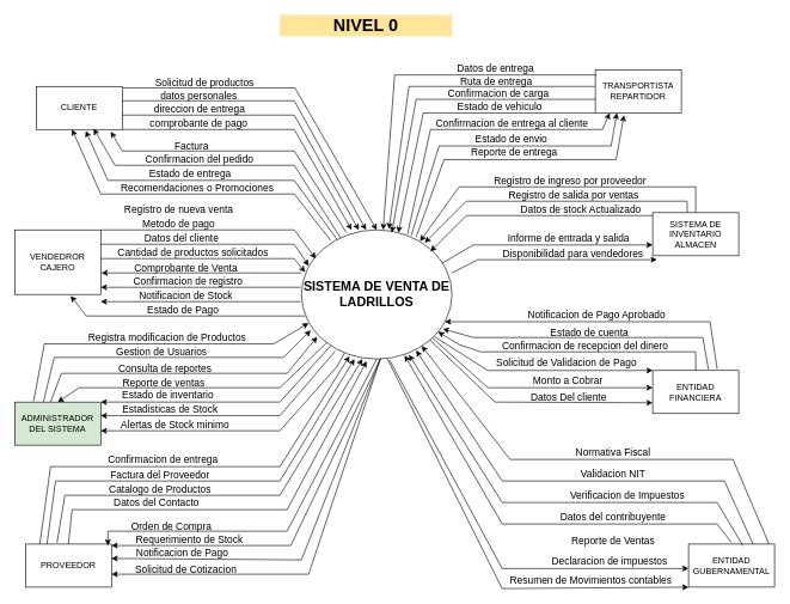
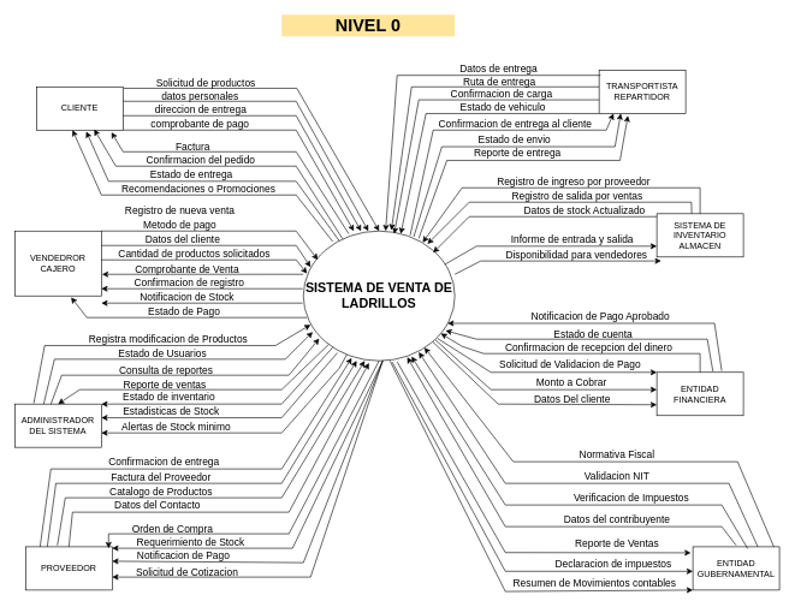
- <mxCell id="58" value="&lt;font style=&quot;font-size: 14px;&quot;&gt;Gestion de Usuarios&lt;/font&gt;" style="text;html=1;align=center;verticalAlign=middle;whiteSpace=wrap;rounded=0;" parent="1" vertex="1"><mxGeometry y="485" width="150" height="10" as="geometry" x="150" /></mxCell>
+ <mxCell id="58" value="&lt;font style=&quot;font-size: 14px;&quot;&gt;Estado de Usuarios&lt;/font&gt;" style="text;html=1;align=center;verticalAlign=middle;whiteSpace=wrap;rounded=0;" parent="1" vertex="1"><mxGeometry y="485" width="150" height="10" as="geometry" x="150" /></mxCell>
- <mxCell id="5" value="ADMINISTRADOR DEL SISTEMA" style="rounded=0;whiteSpace=wrap;html=1;fillColor=#d5e8d4;" parent="1" vertex="1"><mxGeometry x="20" y="560" width="120" height="60" as="geometry" /></mxCell>
+ <mxCell id="5" value="ADMINISTRADOR DEL SISTEMA" style="rounded=0;whiteSpace=wrap;html=1;" parent="1" vertex="1"><mxGeometry x="20" y="560" width="120" height="60" as="geometry" /></mxCell>
+ <mxCell id="109" value="" style="endArrow=classic;html=1;rounded=0;entryX=-0.024;entryY=0.139;entryDx=0;entryDy=0;exitX=0.62;exitY=1.009;exitDx=0;exitDy=0;exitPerimeter=0;entryPerimeter=0;" parent="1" source="2" target="10" edge="1"><mxGeometry width="50" height="50" relative="1" as="geometry"><mxPoint x="670" y="768" as="sourcePoint" /><mxPoint x="910" y="766" as="targetPoint" /><Array as="points"><mxPoint x="700" y="766" /></Array></mxGeometry></mxCell>
